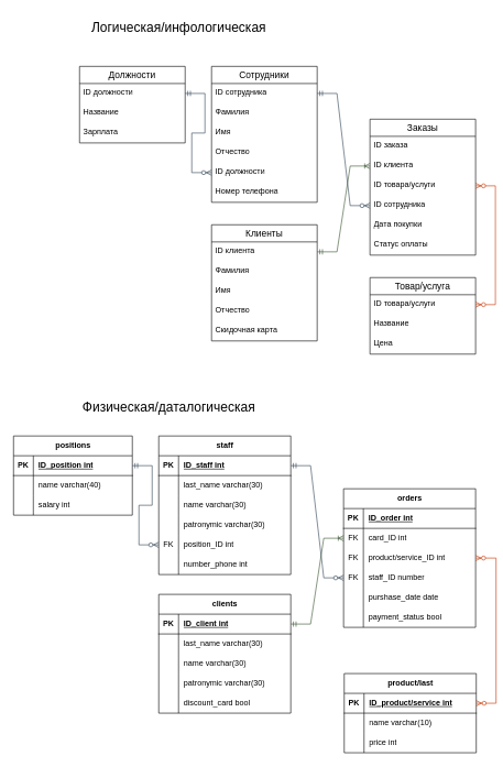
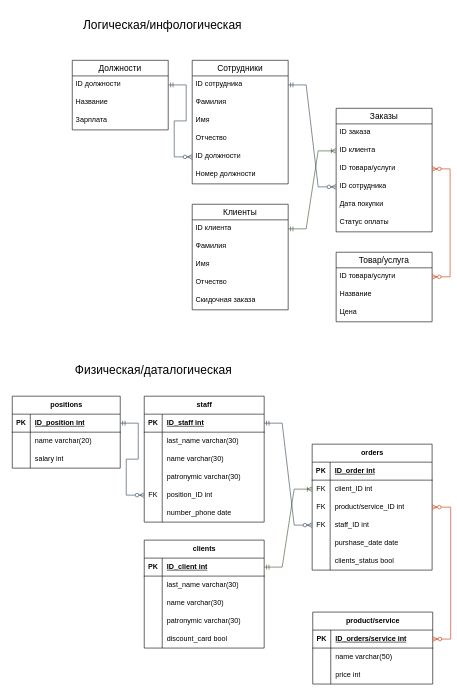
- <mxCell id="17" value="Номер телефона" style="text;strokeColor=none;fillColor=none;spacingLeft=4;spacingRight=4;overflow=hidden;rotatable=0;points=[[0,0.5],[1,0.5]];portConstraint=eastwest;fontSize=12;whiteSpace=wrap;html=1;" vertex="1" parent="11"><mxGeometry y="176" width="160" height="30" as="geometry" /></mxCell>
+ <mxCell id="17" value="Номер должности" style="text;strokeColor=none;fillColor=none;spacingLeft=4;spacingRight=4;overflow=hidden;rotatable=0;points=[[0,0.5],[1,0.5]];portConstraint=eastwest;fontSize=12;whiteSpace=wrap;html=1;" vertex="1" parent="11"><mxGeometry y="176" width="160" height="30" as="geometry" /></mxCell>
- <mxCell id="24" value="Скидочная карта" style="text;strokeColor=none;fillColor=none;spacingLeft=4;spacingRight=4;overflow=hidden;rotatable=0;points=[[0,0.5],[1,0.5]];portConstraint=eastwest;fontSize=12;whiteSpace=wrap;html=1;" vertex="1" parent="19"><mxGeometry y="146" width="160" height="30" as="geometry" /></mxCell>
+ <mxCell id="24" value="Скидочная заказа" style="text;strokeColor=none;fillColor=none;spacingLeft=4;spacingRight=4;overflow=hidden;rotatable=0;points=[[0,0.5],[1,0.5]];portConstraint=eastwest;fontSize=12;whiteSpace=wrap;html=1;" vertex="1" parent="19"><mxGeometry y="146" width="160" height="30" as="geometry" /></mxCell>
- <mxCell id="106" value="name varchar(40)" style="shape=partialRectangle;connectable=0;fillColor=none;top=0;left=0;bottom=0;right=0;align=left;spacingLeft=6;overflow=hidden;whiteSpace=wrap;html=1;" vertex="1" parent="104"><mxGeometry x="30" width="150" height="30" as="geometry"><mxRectangle width="150" height="30" as="alternateBounds" /></mxGeometry></mxCell>
+ <mxCell id="106" value="name varchar(20)" style="shape=partialRectangle;connectable=0;fillColor=none;top=0;left=0;bottom=0;right=0;align=left;spacingLeft=6;overflow=hidden;whiteSpace=wrap;html=1;" vertex="1" parent="104"><mxGeometry x="30" width="150" height="30" as="geometry"><mxRectangle width="150" height="30" as="alternateBounds" /></mxGeometry></mxCell>
- <mxCell id="42" value="card_ID int" style="shape=partialRectangle;connectable=0;fillColor=none;top=0;left=0;bottom=0;right=0;align=left;spacingLeft=6;overflow=hidden;whiteSpace=wrap;html=1;" vertex="1" parent="40"><mxGeometry x="30" width="170" height="30" as="geometry"><mxRectangle width="170" height="30" as="alternateBounds" /></mxGeometry></mxCell>
+ <mxCell id="42" value="client_ID int" style="shape=partialRectangle;connectable=0;fillColor=none;top=0;left=0;bottom=0;right=0;align=left;spacingLeft=6;overflow=hidden;whiteSpace=wrap;html=1;" vertex="1" parent="40"><mxGeometry x="30" width="170" height="30" as="geometry"><mxRectangle width="170" height="30" as="alternateBounds" /></mxGeometry></mxCell>
- <mxCell id="83" value="number_phone int" style="shape=partialRectangle;connectable=0;fillColor=none;top=0;left=0;bottom=0;right=0;align=left;spacingLeft=6;overflow=hidden;whiteSpace=wrap;html=1;" vertex="1" parent="81"><mxGeometry x="30" width="170" height="30" as="geometry"><mxRectangle width="170" height="30" as="alternateBounds" /></mxGeometry></mxCell>
+ <mxCell id="83" value="number_phone date" style="shape=partialRectangle;connectable=0;fillColor=none;top=0;left=0;bottom=0;right=0;align=left;spacingLeft=6;overflow=hidden;whiteSpace=wrap;html=1;" vertex="1" parent="81"><mxGeometry x="30" width="170" height="30" as="geometry"><mxRectangle width="170" height="30" as="alternateBounds" /></mxGeometry></mxCell>
- <mxCell id="48" value="staff_ID number" style="shape=partialRectangle;connectable=0;fillColor=none;top=0;left=0;bottom=0;right=0;align=left;spacingLeft=6;overflow=hidden;whiteSpace=wrap;html=1;" vertex="1" parent="46"><mxGeometry x="30" width="170" height="30" as="geometry"><mxRectangle width="170" height="30" as="alternateBounds" /></mxGeometry></mxCell>
+ <mxCell id="48" value="staff_ID int" style="shape=partialRectangle;connectable=0;fillColor=none;top=0;left=0;bottom=0;right=0;align=left;spacingLeft=6;overflow=hidden;whiteSpace=wrap;html=1;" vertex="1" parent="46"><mxGeometry x="30" width="170" height="30" as="geometry"><mxRectangle width="170" height="30" as="alternateBounds" /></mxGeometry></mxCell>
- <mxCell id="54" value="payment_status bool" style="shape=partialRectangle;connectable=0;fillColor=none;top=0;left=0;bottom=0;right=0;align=left;spacingLeft=6;overflow=hidden;whiteSpace=wrap;html=1;" vertex="1" parent="52"><mxGeometry x="30" width="170" height="30" as="geometry"><mxRectangle width="170" height="30" as="alternateBounds" /></mxGeometry></mxCell>
+ <mxCell id="54" value="clients_status bool" style="shape=partialRectangle;connectable=0;fillColor=none;top=0;left=0;bottom=0;right=0;align=left;spacingLeft=6;overflow=hidden;whiteSpace=wrap;html=1;" vertex="1" parent="52"><mxGeometry x="30" width="170" height="30" as="geometry"><mxRectangle width="170" height="30" as="alternateBounds" /></mxGeometry></mxCell>
- <mxCell id="55" value="product/last" style="shape=table;startSize=30;container=1;collapsible=1;childLayout=tableLayout;fixedRows=1;rowLines=0;fontStyle=1;align=center;resizeLast=1;html=1;" vertex="1" parent="1"><mxGeometry x="521" y="1020" width="200" height="120" as="geometry" /></mxCell>
+ <mxCell id="55" value="product/service" style="shape=table;startSize=30;container=1;collapsible=1;childLayout=tableLayout;fixedRows=1;rowLines=0;fontStyle=1;align=center;resizeLast=1;html=1;" vertex="1" parent="1"><mxGeometry x="521" y="1020" width="200" height="120" as="geometry" /></mxCell>
- <mxCell id="58" value="ID_product/service int" style="shape=partialRectangle;connectable=0;fillColor=none;top=0;left=0;bottom=0;right=0;align=left;spacingLeft=6;fontStyle=5;overflow=hidden;whiteSpace=wrap;html=1;" vertex="1" parent="56"><mxGeometry x="30" width="170" height="30" as="geometry"><mxRectangle width="170" height="30" as="alternateBounds" /></mxGeometry></mxCell>
+ <mxCell id="58" value="ID_orders/service int" style="shape=partialRectangle;connectable=0;fillColor=none;top=0;left=0;bottom=0;right=0;align=left;spacingLeft=6;fontStyle=5;overflow=hidden;whiteSpace=wrap;html=1;" vertex="1" parent="56"><mxGeometry x="30" width="170" height="30" as="geometry"><mxRectangle width="170" height="30" as="alternateBounds" /></mxGeometry></mxCell>
- <mxCell id="61" value="name varchar(10)" style="shape=partialRectangle;connectable=0;fillColor=none;top=0;left=0;bottom=0;right=0;align=left;spacingLeft=6;overflow=hidden;whiteSpace=wrap;html=1;" vertex="1" parent="59"><mxGeometry x="30" width="170" height="30" as="geometry"><mxRectangle width="170" height="30" as="alternateBounds" /></mxGeometry></mxCell>
+ <mxCell id="61" value="name varchar(50)" style="shape=partialRectangle;connectable=0;fillColor=none;top=0;left=0;bottom=0;right=0;align=left;spacingLeft=6;overflow=hidden;whiteSpace=wrap;html=1;" vertex="1" parent="59"><mxGeometry x="30" width="170" height="30" as="geometry"><mxRectangle width="170" height="30" as="alternateBounds" /></mxGeometry></mxCell>
